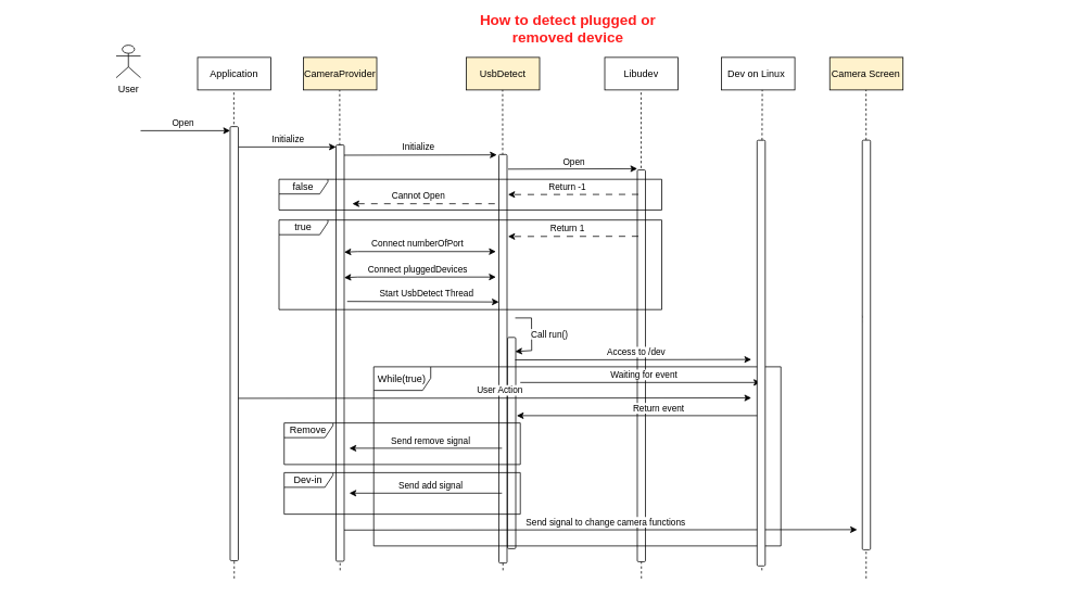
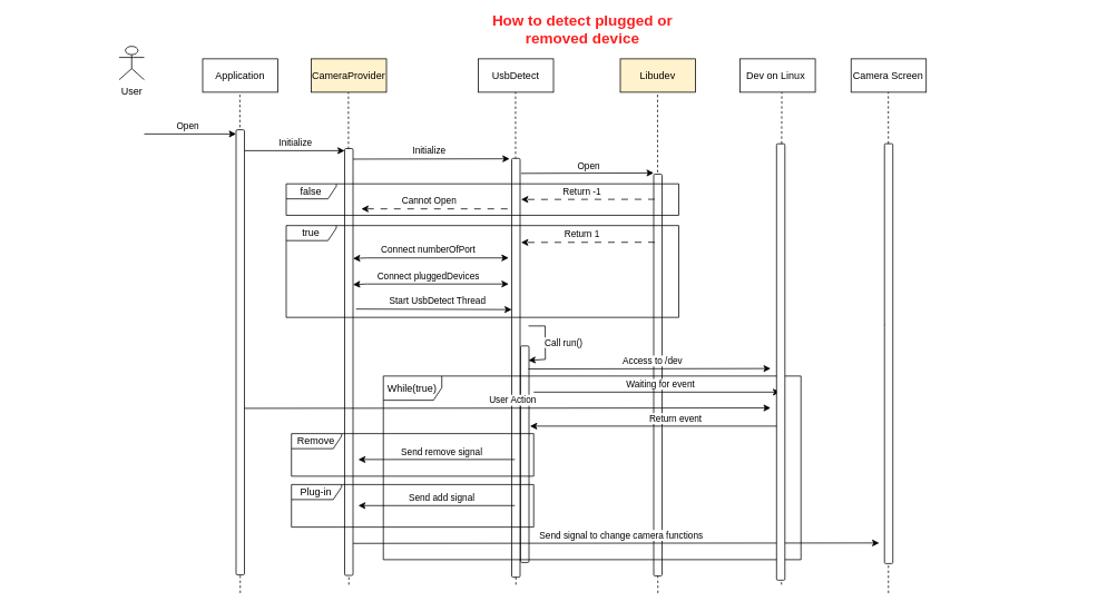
- <mxCell id="7" value="UsbDetect" style="rounded=0;whiteSpace=wrap;html=1;fillColor=#fff2cc;" vertex="1" parent="1"><mxGeometry x="572" y="70" width="90" height="40" as="geometry" /></mxCell>
+ <mxCell id="7" value="UsbDetect" style="rounded=0;whiteSpace=wrap;html=1;" vertex="1" parent="1"><mxGeometry x="572" y="70" width="90" height="40" as="geometry" /></mxCell>
- <mxCell id="31" value="Libudev" style="rounded=0;whiteSpace=wrap;html=1;" vertex="1" parent="1"><mxGeometry x="742" y="70" width="90" height="40" as="geometry" /></mxCell>
+ <mxCell id="31" value="Libudev" style="rounded=0;whiteSpace=wrap;html=1;fillColor=#fff2cc;" vertex="1" parent="1"><mxGeometry x="742" y="70" width="90" height="40" as="geometry" /></mxCell>
- <mxCell id="51" value="Camera Screen" style="rounded=0;whiteSpace=wrap;html=1;fillColor=#fff2cc;" vertex="1" parent="1"><mxGeometry x="1018.3" y="70" width="90" height="40" as="geometry" /></mxCell>
+ <mxCell id="51" value="Camera Screen" style="rounded=0;whiteSpace=wrap;html=1;" vertex="1" parent="1"><mxGeometry x="1018.3" y="70" width="90" height="40" as="geometry" /></mxCell>
- <mxCell id="58" value="Dev-in" style="shape=umlFrame;whiteSpace=wrap;html=1;pointerEvents=0;width=60;height=18;" vertex="1" parent="1"><mxGeometry x="348.3" y="580" width="290" height="51" as="geometry" /></mxCell>
+ <mxCell id="58" value="Plug-in" style="shape=umlFrame;whiteSpace=wrap;html=1;pointerEvents=0;width=60;height=18;" vertex="1" parent="1"><mxGeometry x="348.3" y="580" width="290" height="51" as="geometry" /></mxCell>
